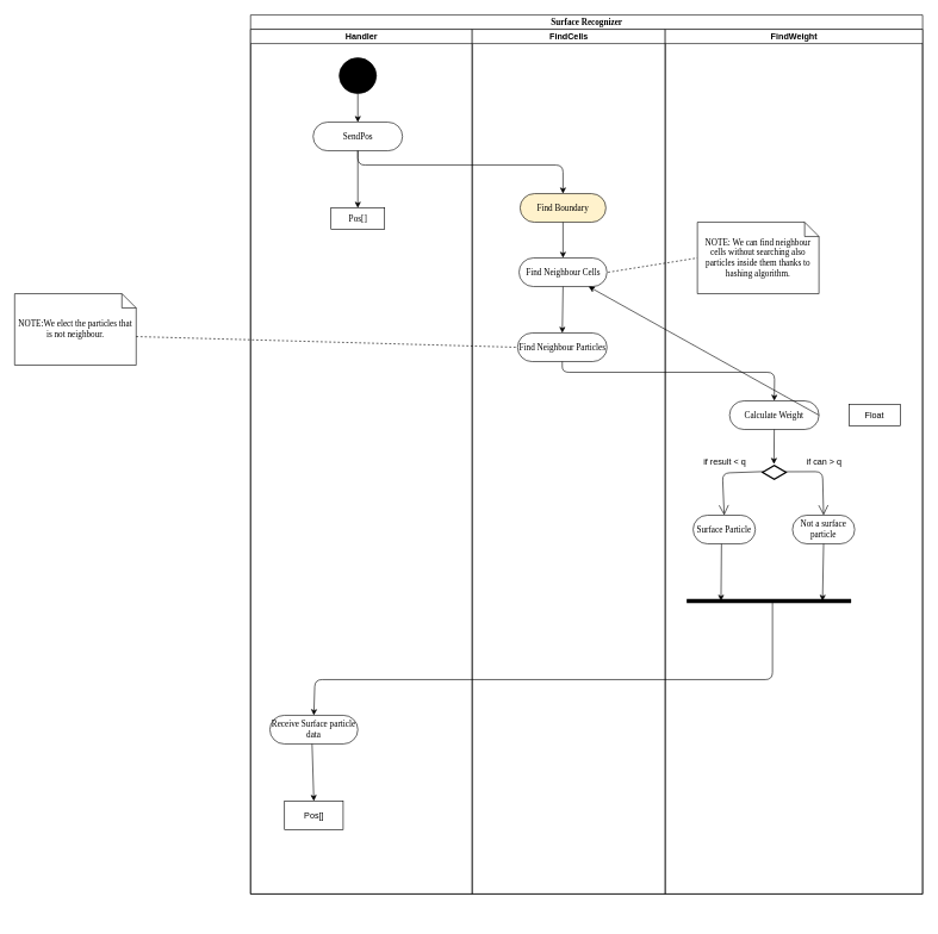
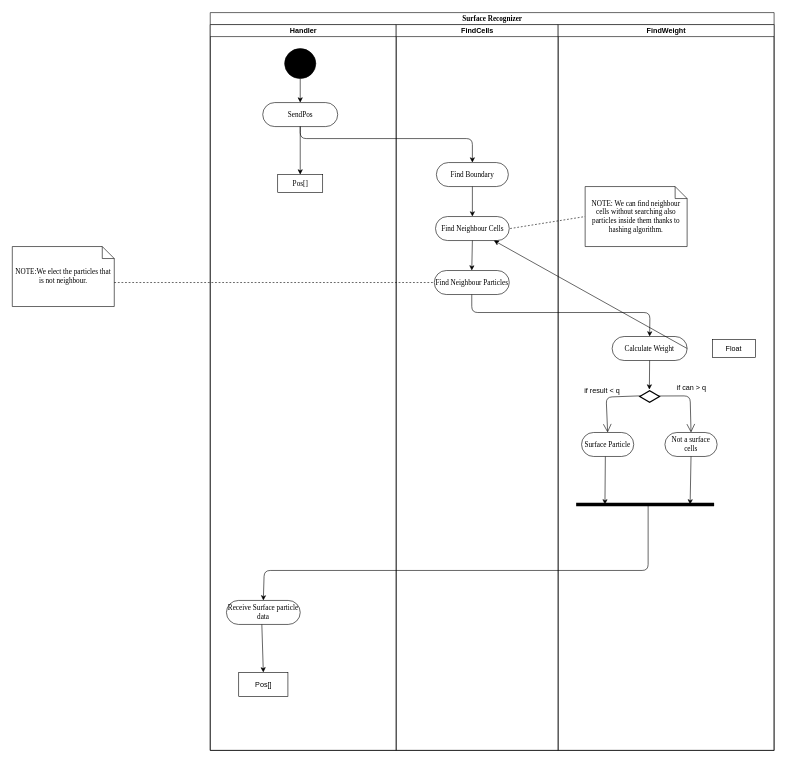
- <mxCell id="13" value="Find Boundary" style="rounded=1;whiteSpace=wrap;html=1;shadow=0;comic=0;labelBackgroundColor=none;strokeWidth=1;fontFamily=Verdana;fontSize=12;align=center;arcSize=50;fillColor=#fff2cc;" parent="12" vertex="1"><mxGeometry x="67" y="230" width="120" height="40" as="geometry" /></mxCell>
+ <mxCell id="13" value="Find Boundary" style="rounded=1;whiteSpace=wrap;html=1;shadow=0;comic=0;labelBackgroundColor=none;strokeWidth=1;fontFamily=Verdana;fontSize=12;align=center;arcSize=50;" parent="12" vertex="1"><mxGeometry x="67" y="230" width="120" height="40" as="geometry" /></mxCell>
- <mxCell id="15" value="Find Neighbour Particles" style="rounded=1;whiteSpace=wrap;html=1;shadow=0;comic=0;labelBackgroundColor=none;strokeWidth=1;fontFamily=Verdana;fontSize=12;align=center;arcSize=50;" parent="12" vertex="1"><mxGeometry x="63.5" y="425" width="125" height="40" as="geometry" /></mxCell>
+ <mxCell id="15" value="Find Neighbour Particles" style="rounded=1;whiteSpace=wrap;html=1;shadow=0;comic=0;labelBackgroundColor=none;strokeWidth=1;fontFamily=Verdana;fontSize=12;align=center;arcSize=50;" parent="12" vertex="1"><mxGeometry x="63.5" y="410" width="125" height="40" as="geometry" /></mxCell>
- <mxCell id="26" value="if result &amp;lt; q" style="text;html=1;align=center;verticalAlign=middle;resizable=0;points=[];;autosize=1;" parent="19" vertex="1"><mxGeometry x="47.5" y="595" width="70" height="20" as="geometry" /></mxCell>
+ <mxCell id="26" value="if result &amp;lt; q" style="text;html=1;align=center;verticalAlign=middle;resizable=0;points=[];;autosize=1;" parent="19" vertex="1"><mxGeometry x="37.5" y="600" width="70" height="20" as="geometry" /></mxCell>
- <mxCell id="25" value="Not a surface particle" style="rounded=1;whiteSpace=wrap;html=1;shadow=0;comic=0;labelBackgroundColor=none;strokeWidth=1;fontFamily=Verdana;fontSize=12;align=center;arcSize=50;" parent="19" vertex="1"><mxGeometry x="178" y="680" width="87" height="40" as="geometry" /></mxCell>
+ <mxCell id="25" value="Not a surface cells" style="rounded=1;whiteSpace=wrap;html=1;shadow=0;comic=0;labelBackgroundColor=none;strokeWidth=1;fontFamily=Verdana;fontSize=12;align=center;arcSize=50;" parent="19" vertex="1"><mxGeometry x="178" y="680" width="87" height="40" as="geometry" /></mxCell>
